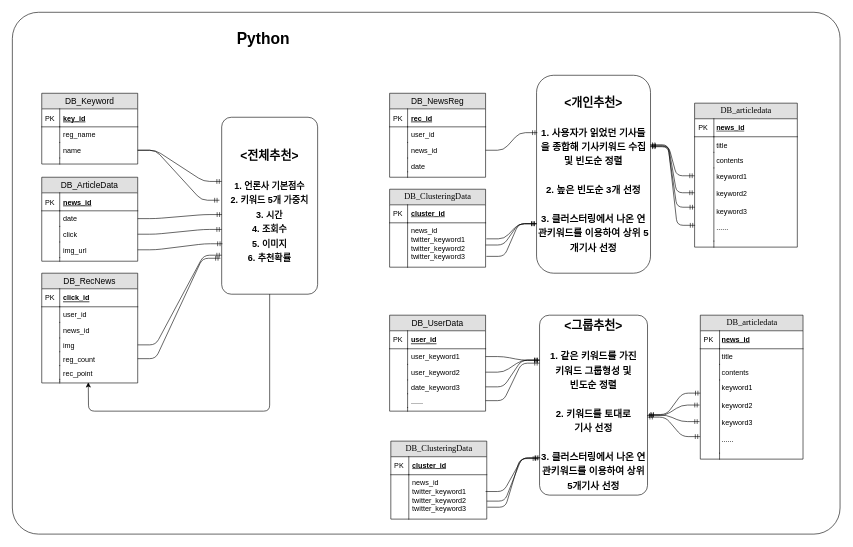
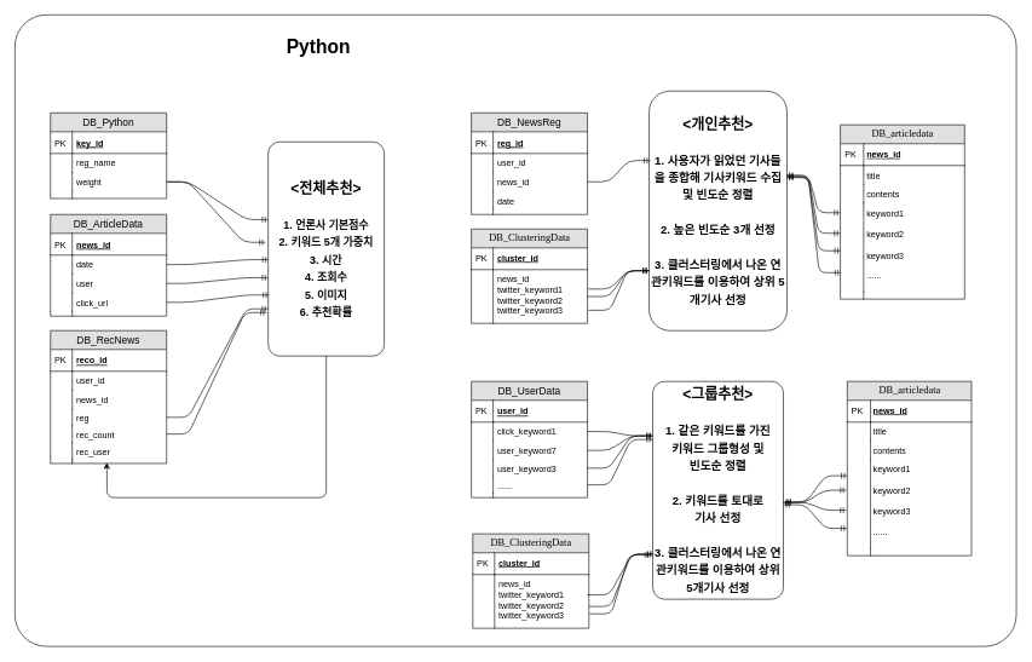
- <mxCell id="35" value="DB_Keyword" style="swimlane;fontStyle=0;childLayout=stackLayout;horizontal=1;startSize=26;fillColor=#e0e0e0;horizontalStack=0;resizeParent=1;resizeParentMax=0;resizeLast=0;collapsible=1;marginBottom=0;swimlaneFillColor=#ffffff;align=center;fontSize=14;" vertex="1" parent="2"><mxGeometry x="49" y="135" width="160" height="118" as="geometry" /></mxCell>
+ <mxCell id="35" value="DB_Python" style="swimlane;fontStyle=0;childLayout=stackLayout;horizontal=1;startSize=26;fillColor=#e0e0e0;horizontalStack=0;resizeParent=1;resizeParentMax=0;resizeLast=0;collapsible=1;marginBottom=0;swimlaneFillColor=#ffffff;align=center;fontSize=14;" vertex="1" parent="2"><mxGeometry x="49" y="135" width="160" height="118" as="geometry" /></mxCell>
- <mxCell id="8" value="rec_id" style="shape=partialRectangle;top=0;left=0;right=0;bottom=1;align=left;verticalAlign=middle;fillColor=none;spacingLeft=34;spacingRight=4;overflow=hidden;rotatable=0;points=[[0,0.5],[1,0.5]];portConstraint=eastwest;dropTarget=0;fontStyle=5;fontSize=12;" vertex="1" parent="7"><mxGeometry y="26" width="160" height="30" as="geometry" /></mxCell>
+ <mxCell id="8" value="reg_id" style="shape=partialRectangle;top=0;left=0;right=0;bottom=1;align=left;verticalAlign=middle;fillColor=none;spacingLeft=34;spacingRight=4;overflow=hidden;rotatable=0;points=[[0,0.5],[1,0.5]];portConstraint=eastwest;dropTarget=0;fontStyle=5;fontSize=12;" vertex="1" parent="7"><mxGeometry y="26" width="160" height="30" as="geometry" /></mxCell>
- <mxCell id="40" value="name" style="shape=partialRectangle;top=0;left=0;right=0;bottom=0;align=left;verticalAlign=top;fillColor=none;spacingLeft=34;spacingRight=4;overflow=hidden;rotatable=0;points=[[0,0.5],[1,0.5]];portConstraint=eastwest;dropTarget=0;fontSize=12;" vertex="1" parent="35"><mxGeometry y="82" width="160" height="26" as="geometry" /></mxCell>
+ <mxCell id="40" value="weight" style="shape=partialRectangle;top=0;left=0;right=0;bottom=0;align=left;verticalAlign=top;fillColor=none;spacingLeft=34;spacingRight=4;overflow=hidden;rotatable=0;points=[[0,0.5],[1,0.5]];portConstraint=eastwest;dropTarget=0;fontSize=12;" vertex="1" parent="35"><mxGeometry y="82" width="160" height="26" as="geometry" /></mxCell>
- <mxCell id="49" value="click" style="shape=partialRectangle;top=0;left=0;right=0;bottom=0;align=left;verticalAlign=top;fillColor=none;spacingLeft=34;spacingRight=4;overflow=hidden;rotatable=0;points=[[0,0.5],[1,0.5]];portConstraint=eastwest;dropTarget=0;fontSize=12;" vertex="1" parent="44"><mxGeometry y="82" width="160" height="26" as="geometry" /></mxCell>
+ <mxCell id="49" value="user" style="shape=partialRectangle;top=0;left=0;right=0;bottom=0;align=left;verticalAlign=top;fillColor=none;spacingLeft=34;spacingRight=4;overflow=hidden;rotatable=0;points=[[0,0.5],[1,0.5]];portConstraint=eastwest;dropTarget=0;fontSize=12;" vertex="1" parent="44"><mxGeometry y="82" width="160" height="26" as="geometry" /></mxCell>
- <mxCell id="51" value="img_url" style="shape=partialRectangle;top=0;left=0;right=0;bottom=0;align=left;verticalAlign=top;fillColor=none;spacingLeft=34;spacingRight=4;overflow=hidden;rotatable=0;points=[[0,0.5],[1,0.5]];portConstraint=eastwest;dropTarget=0;fontSize=12;" vertex="1" parent="44"><mxGeometry y="108" width="160" height="26" as="geometry" /></mxCell>
+ <mxCell id="51" value="click_url" style="shape=partialRectangle;top=0;left=0;right=0;bottom=0;align=left;verticalAlign=top;fillColor=none;spacingLeft=34;spacingRight=4;overflow=hidden;rotatable=0;points=[[0,0.5],[1,0.5]];portConstraint=eastwest;dropTarget=0;fontSize=12;" vertex="1" parent="44"><mxGeometry y="108" width="160" height="26" as="geometry" /></mxCell>
- <mxCell id="19" value="click_id" style="shape=partialRectangle;top=0;left=0;right=0;bottom=1;align=left;verticalAlign=middle;fillColor=none;spacingLeft=34;spacingRight=4;overflow=hidden;rotatable=0;points=[[0,0.5],[1,0.5]];portConstraint=eastwest;dropTarget=0;fontStyle=5;fontSize=12;" vertex="1" parent="18"><mxGeometry y="26" width="160" height="30" as="geometry" /></mxCell>
+ <mxCell id="19" value="reco_id" style="shape=partialRectangle;top=0;left=0;right=0;bottom=1;align=left;verticalAlign=middle;fillColor=none;spacingLeft=34;spacingRight=4;overflow=hidden;rotatable=0;points=[[0,0.5],[1,0.5]];portConstraint=eastwest;dropTarget=0;fontStyle=5;fontSize=12;" vertex="1" parent="18"><mxGeometry y="26" width="160" height="30" as="geometry" /></mxCell>
- <mxCell id="25" value="img" style="shape=partialRectangle;top=0;left=0;right=0;bottom=0;align=left;verticalAlign=top;fillColor=none;spacingLeft=34;spacingRight=4;overflow=hidden;rotatable=0;points=[[0,0.5],[1,0.5]];portConstraint=eastwest;dropTarget=0;fontSize=12;" vertex="1" parent="18"><mxGeometry y="108" width="160" height="23" as="geometry" /></mxCell>
+ <mxCell id="25" value="reg" style="shape=partialRectangle;top=0;left=0;right=0;bottom=0;align=left;verticalAlign=top;fillColor=none;spacingLeft=34;spacingRight=4;overflow=hidden;rotatable=0;points=[[0,0.5],[1,0.5]];portConstraint=eastwest;dropTarget=0;fontSize=12;" vertex="1" parent="18"><mxGeometry y="108" width="160" height="23" as="geometry" /></mxCell>
- <mxCell id="82" value="user_keyword1" style="shape=partialRectangle;top=0;left=0;right=0;bottom=0;align=left;verticalAlign=top;fillColor=none;spacingLeft=34;spacingRight=4;overflow=hidden;rotatable=0;points=[[0,0.5],[1,0.5]];portConstraint=eastwest;dropTarget=0;fontSize=12;" vertex="1" parent="79"><mxGeometry y="56" width="160" height="26" as="geometry" /></mxCell>
+ <mxCell id="82" value="click_keyword1" style="shape=partialRectangle;top=0;left=0;right=0;bottom=0;align=left;verticalAlign=top;fillColor=none;spacingLeft=34;spacingRight=4;overflow=hidden;rotatable=0;points=[[0,0.5],[1,0.5]];portConstraint=eastwest;dropTarget=0;fontSize=12;" vertex="1" parent="79"><mxGeometry y="56" width="160" height="26" as="geometry" /></mxCell>
- <mxCell id="27" value="reg_count" style="shape=partialRectangle;top=0;left=0;right=0;bottom=0;align=left;verticalAlign=top;fillColor=none;spacingLeft=34;spacingRight=4;overflow=hidden;rotatable=0;points=[[0,0.5],[1,0.5]];portConstraint=eastwest;dropTarget=0;fontSize=12;" vertex="1" parent="18"><mxGeometry y="131" width="160" height="23" as="geometry" /></mxCell>
+ <mxCell id="27" value="rec_count" style="shape=partialRectangle;top=0;left=0;right=0;bottom=0;align=left;verticalAlign=top;fillColor=none;spacingLeft=34;spacingRight=4;overflow=hidden;rotatable=0;points=[[0,0.5],[1,0.5]];portConstraint=eastwest;dropTarget=0;fontSize=12;" vertex="1" parent="18"><mxGeometry y="131" width="160" height="23" as="geometry" /></mxCell>
- <mxCell id="84" value="user_keyword2" style="shape=partialRectangle;top=0;left=0;right=0;bottom=0;align=left;verticalAlign=top;fillColor=none;spacingLeft=34;spacingRight=4;overflow=hidden;rotatable=0;points=[[0,0.5],[1,0.5]];portConstraint=eastwest;dropTarget=0;fontSize=12;" vertex="1" parent="79"><mxGeometry y="82" width="160" height="26" as="geometry" /></mxCell>
+ <mxCell id="84" value="user_keyword7" style="shape=partialRectangle;top=0;left=0;right=0;bottom=0;align=left;verticalAlign=top;fillColor=none;spacingLeft=34;spacingRight=4;overflow=hidden;rotatable=0;points=[[0,0.5],[1,0.5]];portConstraint=eastwest;dropTarget=0;fontSize=12;" vertex="1" parent="79"><mxGeometry y="82" width="160" height="26" as="geometry" /></mxCell>
- <mxCell id="29" value="rec_point" style="shape=partialRectangle;top=0;left=0;right=0;bottom=0;align=left;verticalAlign=top;fillColor=none;spacingLeft=34;spacingRight=4;overflow=hidden;rotatable=0;points=[[0,0.5],[1,0.5]];portConstraint=eastwest;dropTarget=0;fontSize=12;" vertex="1" parent="18"><mxGeometry y="154" width="160" height="23" as="geometry" /></mxCell>
+ <mxCell id="29" value="rec_user" style="shape=partialRectangle;top=0;left=0;right=0;bottom=0;align=left;verticalAlign=top;fillColor=none;spacingLeft=34;spacingRight=4;overflow=hidden;rotatable=0;points=[[0,0.5],[1,0.5]];portConstraint=eastwest;dropTarget=0;fontSize=12;" vertex="1" parent="18"><mxGeometry y="154" width="160" height="23" as="geometry" /></mxCell>
- <mxCell id="86" value="date_keyword3" style="shape=partialRectangle;top=0;left=0;right=0;bottom=0;align=left;verticalAlign=top;fillColor=none;spacingLeft=34;spacingRight=4;overflow=hidden;rotatable=0;points=[[0,0.5],[1,0.5]];portConstraint=eastwest;dropTarget=0;fontSize=12;" vertex="1" parent="79"><mxGeometry y="108" width="160" height="23" as="geometry" /></mxCell>
+ <mxCell id="86" value="user_keyword3" style="shape=partialRectangle;top=0;left=0;right=0;bottom=0;align=left;verticalAlign=top;fillColor=none;spacingLeft=34;spacingRight=4;overflow=hidden;rotatable=0;points=[[0,0.5],[1,0.5]];portConstraint=eastwest;dropTarget=0;fontSize=12;" vertex="1" parent="79"><mxGeometry y="108" width="160" height="23" as="geometry" /></mxCell>
